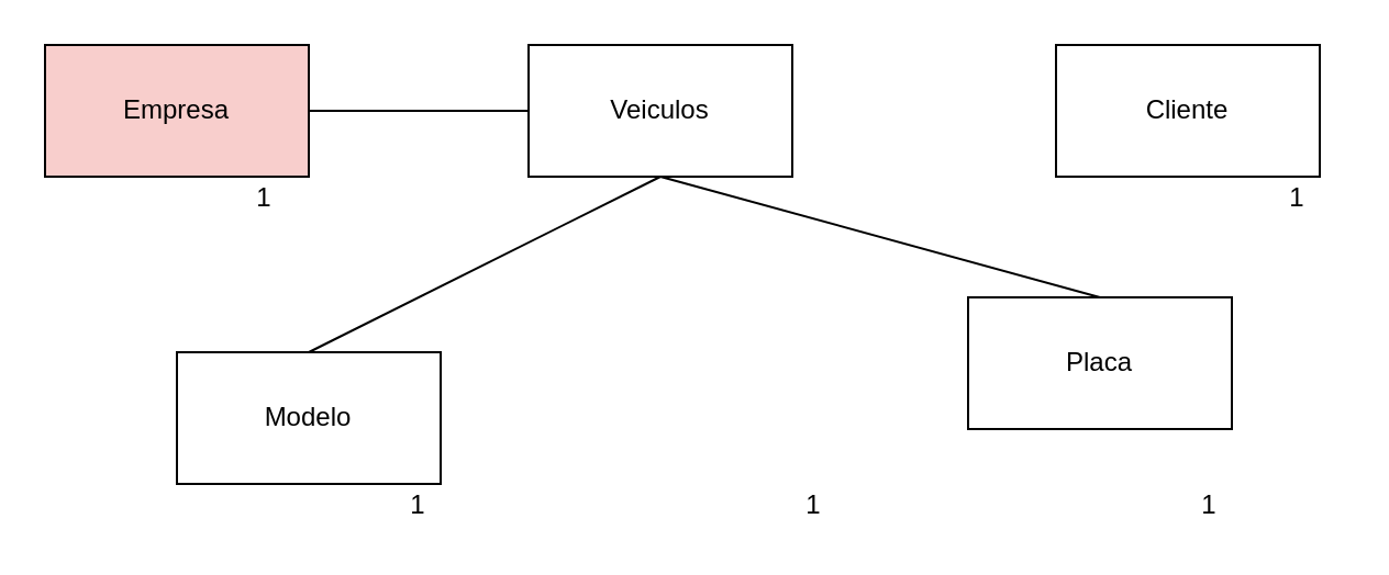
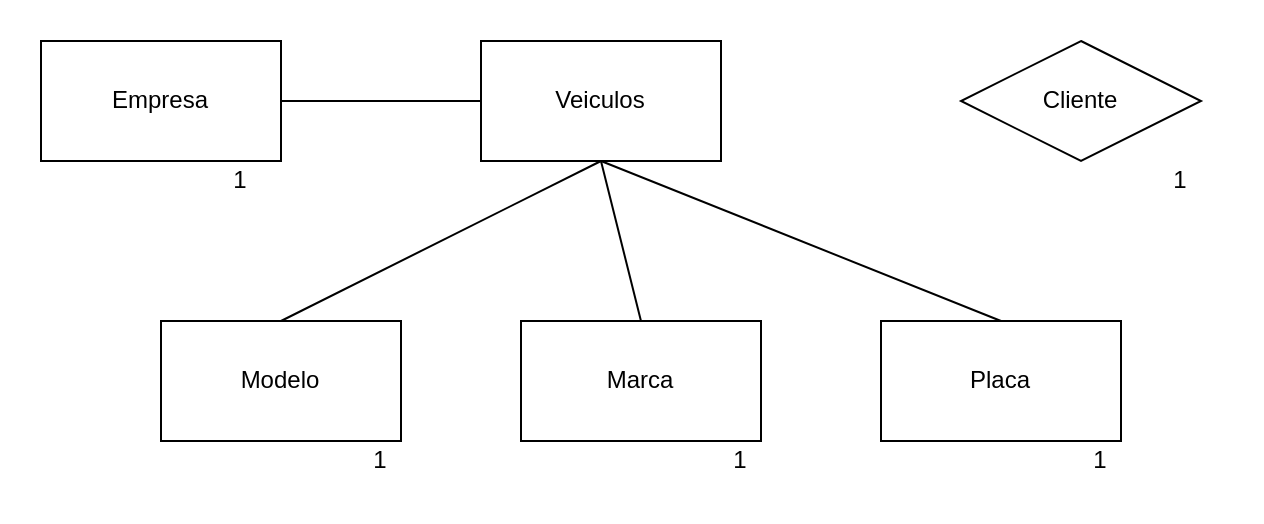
- <mxCell id="2" value="Empresa" style="rounded=0;whiteSpace=wrap;html=1;fillColor=#f8cecc;" parent="1" vertex="1"><mxGeometry x="20" y="20" width="120" height="60" as="geometry" /></mxCell>
+ <mxCell id="2" value="Empresa" style="rounded=0;whiteSpace=wrap;html=1;" parent="1" vertex="1"><mxGeometry x="20" y="20" width="120" height="60" as="geometry" /></mxCell>
- <mxCell id="6" value="Cliente" style="rounded=0;whiteSpace=wrap;html=1;" parent="1" vertex="1"><mxGeometry x="480" y="20" width="120" height="60" as="geometry" /></mxCell>
+ <mxCell id="6" value="Cliente" style="rhombus;whiteSpace=wrap;html=1;" parent="1" vertex="1"><mxGeometry x="480" y="20" width="120" height="60" as="geometry" /></mxCell>
+ <mxCell id="9" value="" style="endArrow=none;html=1;entryX=0.5;entryY=0;entryDx=0;entryDy=0;exitX=0.5;exitY=1;exitDx=0;exitDy=0;" parent="1" source="3" target="4" edge="1"><mxGeometry width="50" height="50" relative="1" as="geometry"><mxPoint x="300" y="80" as="sourcePoint" /><mxPoint x="440" y="90" as="targetPoint" /></mxGeometry></mxCell>
- <mxCell id="14" value="Placa" style="rounded=0;whiteSpace=wrap;html=1;" vertex="1" parent="1"><mxGeometry x="440" y="135" width="120" height="60" as="geometry" /></mxCell>
+ <mxCell id="14" value="Placa" style="rounded=0;whiteSpace=wrap;html=1;" vertex="1" parent="1"><mxGeometry x="440" y="160" width="120" height="60" as="geometry" /></mxCell>
+ <mxCell id="4" value="Marca" style="rounded=0;whiteSpace=wrap;html=1;" parent="1" vertex="1"><mxGeometry x="260" y="160" width="120" height="60" as="geometry" /></mxCell>
